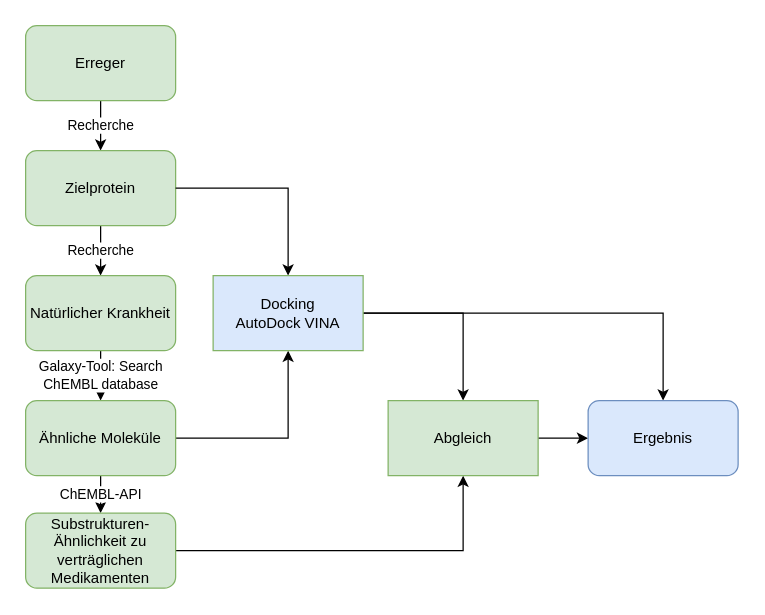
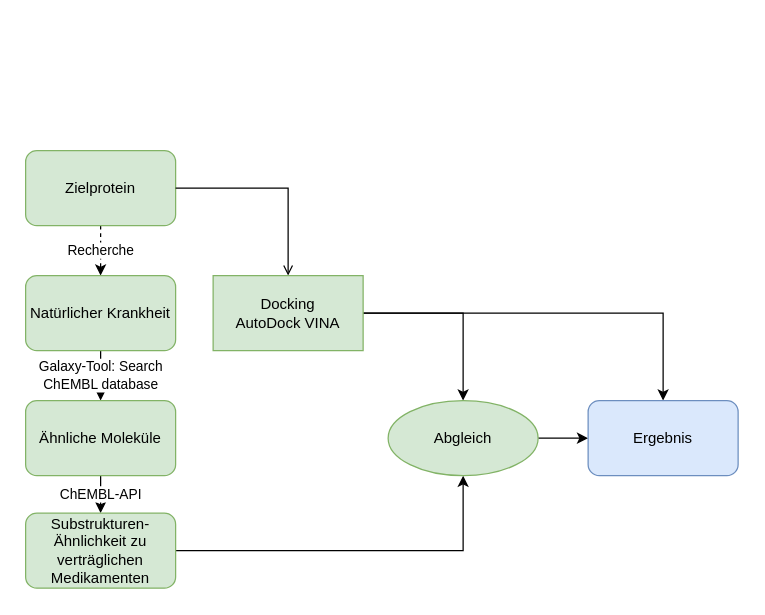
- <mxCell id="3" value="Erreger" style="rounded=1;whiteSpace=wrap;html=1;fillColor=#d5e8d4;strokeColor=#82b366;" parent="1" vertex="1"><mxGeometry x="20" y="20" width="120" height="60" as="geometry" /></mxCell>
- <mxCell id="2" value="Recherche" style="edgeStyle=orthogonalEdgeStyle;rounded=0;orthogonalLoop=1;jettySize=auto;html=1;exitX=0.5;exitY=1;exitDx=0;exitDy=0;" parent="1" source="3" target="5" edge="1"><mxGeometry relative="1" as="geometry" /></mxCell>
- <mxCell id="4" value="Recherche" style="edgeStyle=orthogonalEdgeStyle;rounded=0;orthogonalLoop=1;jettySize=auto;html=1;exitX=0.5;exitY=1;exitDx=0;exitDy=0;entryX=0.5;entryY=0;entryDx=0;entryDy=0;" parent="1" source="5" target="8" edge="1"><mxGeometry relative="1" as="geometry" /></mxCell>
+ <mxCell id="4" value="Recherche" style="edgeStyle=orthogonalEdgeStyle;rounded=0;orthogonalLoop=1;jettySize=auto;html=1;exitX=0.5;exitY=1;exitDx=0;exitDy=0;entryX=0.5;entryY=0;entryDx=0;entryDy=0;dashed=1;" parent="1" source="5" target="8" edge="1"><mxGeometry relative="1" as="geometry" /></mxCell>
- <mxCell id="7" style="edgeStyle=orthogonalEdgeStyle;rounded=0;orthogonalLoop=1;jettySize=auto;html=1;entryX=0.5;entryY=0;entryDx=0;entryDy=0;" parent="1" source="5" target="14" edge="1"><mxGeometry relative="1" as="geometry" /></mxCell>
+ <mxCell id="7" style="edgeStyle=orthogonalEdgeStyle;rounded=0;orthogonalLoop=1;jettySize=auto;html=1;entryX=0.5;entryY=0;entryDx=0;entryDy=0;endArrow=open;" parent="1" source="5" target="14" edge="1"><mxGeometry relative="1" as="geometry" /></mxCell>
- <mxCell id="14" value="Docking&lt;br&gt;AutoDock VINA" style="rounded=0;whiteSpace=wrap;html=1;fillColor=#dae8fc;strokeColor=#82b366;" parent="1" vertex="1"><mxGeometry x="170" y="220" width="120" height="60" as="geometry" /></mxCell>
+ <mxCell id="14" value="Docking&lt;br&gt;AutoDock VINA" style="rounded=0;whiteSpace=wrap;html=1;fillColor=#d5e8d4;strokeColor=#82b366;" parent="1" vertex="1"><mxGeometry x="170" y="220" width="120" height="60" as="geometry" /></mxCell>
- <mxCell id="9" style="edgeStyle=orthogonalEdgeStyle;rounded=0;orthogonalLoop=1;jettySize=auto;html=1;exitX=1;exitY=0.5;exitDx=0;exitDy=0;entryX=0.5;entryY=1;entryDx=0;entryDy=0;" parent="1" source="11" target="14" edge="1"><mxGeometry relative="1" as="geometry" /></mxCell>
- <mxCell id="18" value="Abgleich" style="rounded=0;whiteSpace=wrap;html=1;fillColor=#d5e8d4;strokeColor=#82b366;" parent="1" vertex="1"><mxGeometry x="310" y="320" width="120" height="60" as="geometry" /></mxCell>
+ <mxCell id="18" value="Abgleich" style="ellipse;whiteSpace=wrap;html=1;fillColor=#d5e8d4;strokeColor=#82b366;" parent="1" vertex="1"><mxGeometry x="310" y="320" width="120" height="60" as="geometry" /></mxCell>
